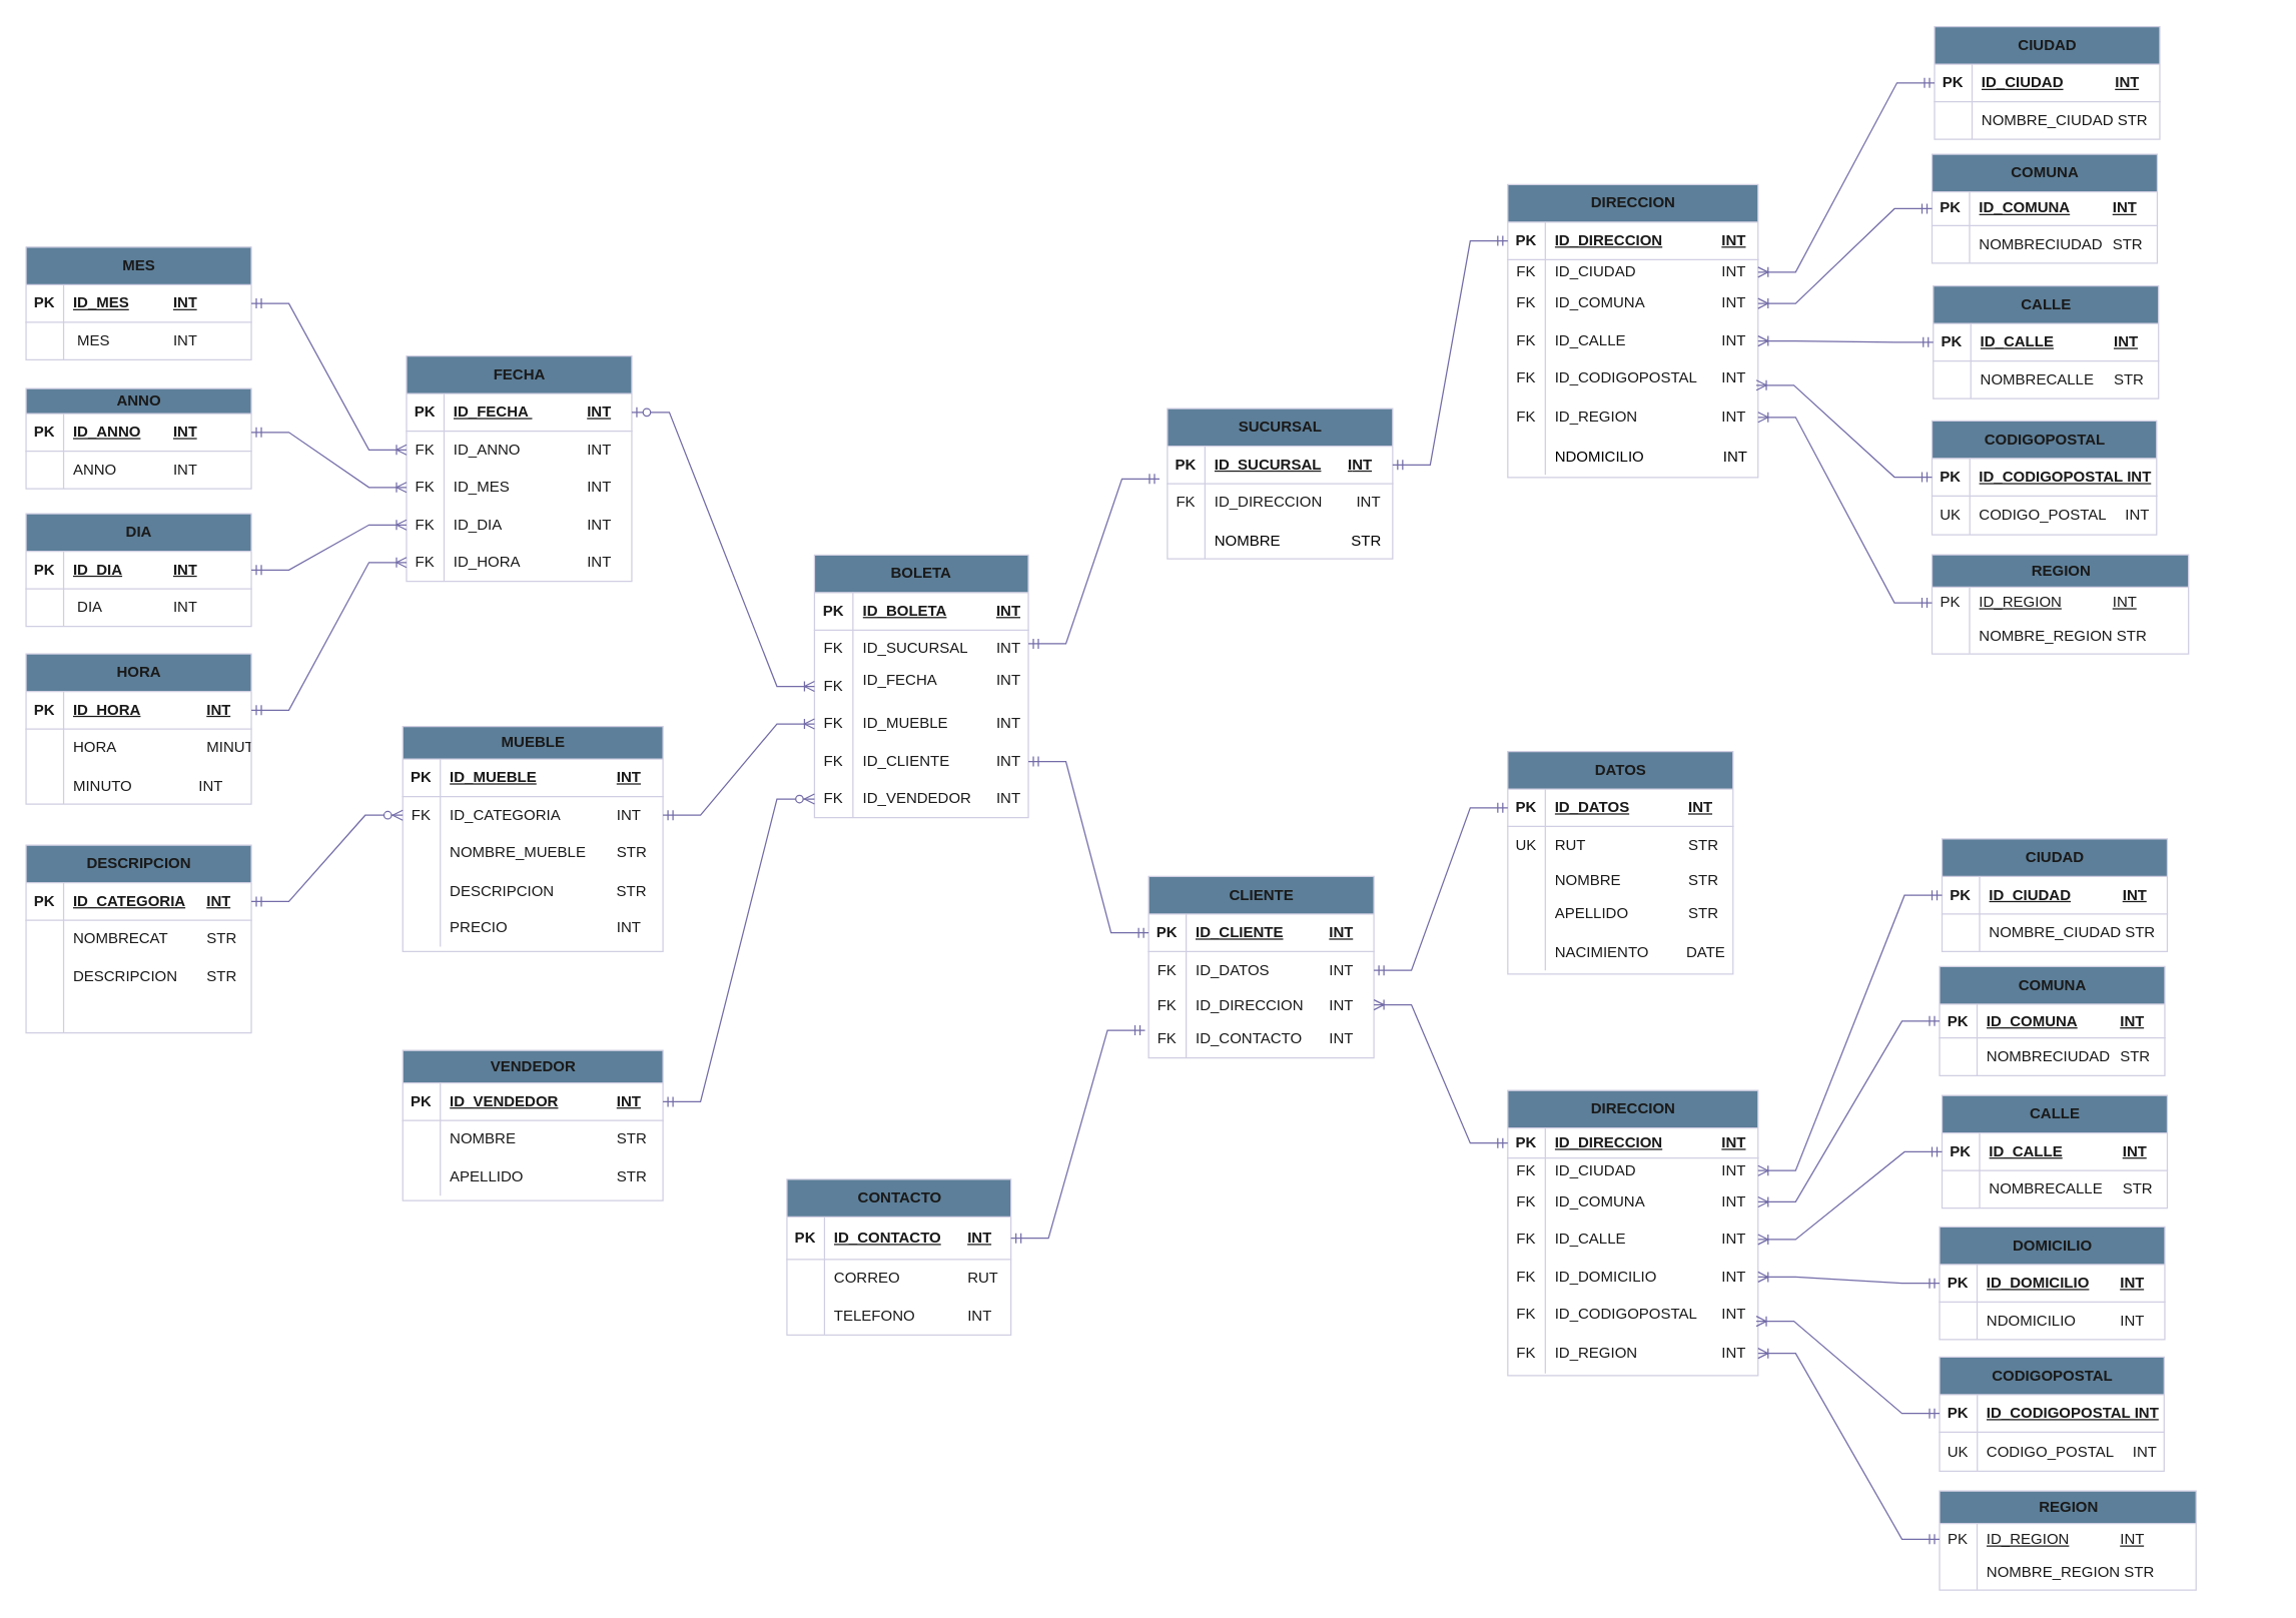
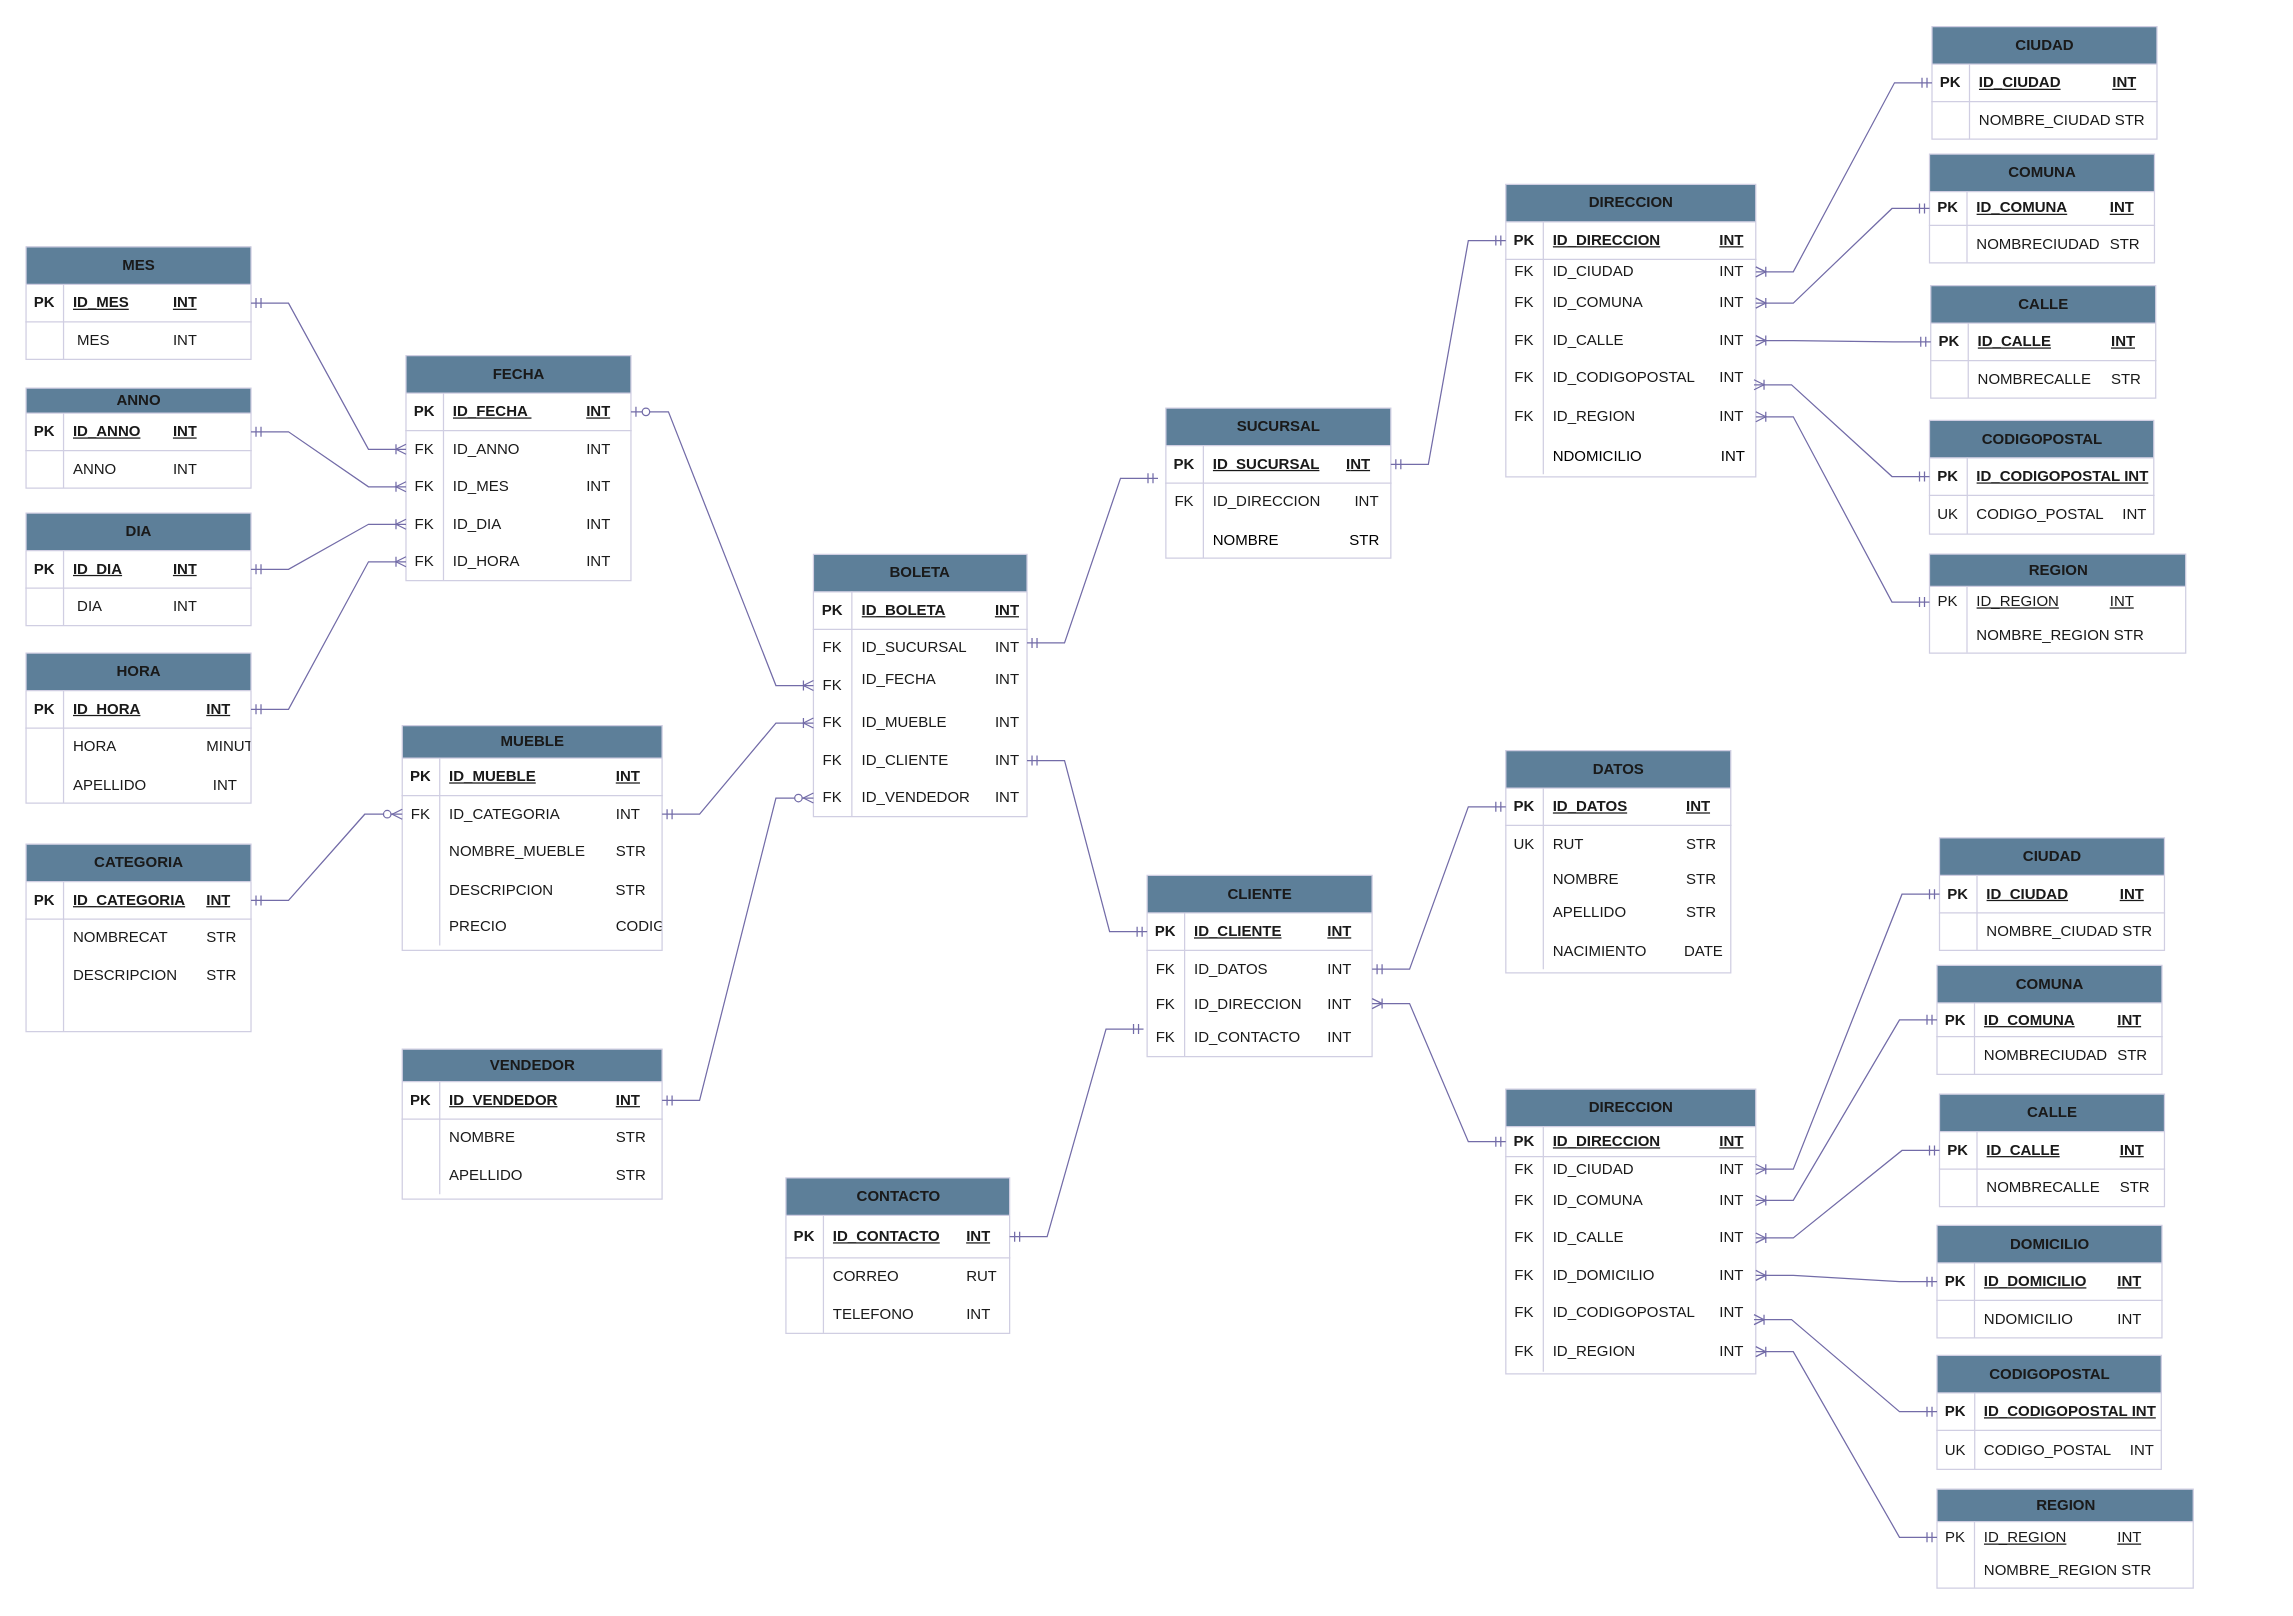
- <mxCell id="287" value="MINUTO                INT" style="shape=partialRectangle;connectable=0;fillColor=none;top=0;left=0;bottom=0;right=0;align=left;spacingLeft=6;overflow=hidden;labelBackgroundColor=none;strokeColor=#D0CEE2;fontColor=#1A1A1A;" parent="285" vertex="1"><mxGeometry x="30" width="150" height="30" as="geometry"><mxRectangle width="150" height="30" as="alternateBounds" /></mxGeometry></mxCell>
+ <mxCell id="287" value="APELLIDO                INT" style="shape=partialRectangle;connectable=0;fillColor=none;top=0;left=0;bottom=0;right=0;align=left;spacingLeft=6;overflow=hidden;labelBackgroundColor=none;strokeColor=#D0CEE2;fontColor=#1A1A1A;" parent="285" vertex="1"><mxGeometry x="30" width="150" height="30" as="geometry"><mxRectangle width="150" height="30" as="alternateBounds" /></mxGeometry></mxCell>
- <mxCell id="60" value="DESCRIPCION" style="shape=table;startSize=30;container=1;collapsible=1;childLayout=tableLayout;fixedRows=1;rowLines=0;fontStyle=1;align=center;resizeLast=1;html=1;labelBackgroundColor=none;fillColor=#5D7F99;strokeColor=#D0CEE2;fontColor=#1A1A1A;" parent="1" vertex="1"><mxGeometry x="20" y="675" width="180" height="150" as="geometry" /></mxCell>
+ <mxCell id="60" value="CATEGORIA" style="shape=table;startSize=30;container=1;collapsible=1;childLayout=tableLayout;fixedRows=1;rowLines=0;fontStyle=1;align=center;resizeLast=1;html=1;labelBackgroundColor=none;fillColor=#5D7F99;strokeColor=#D0CEE2;fontColor=#1A1A1A;" parent="1" vertex="1"><mxGeometry x="20" y="675" width="180" height="150" as="geometry" /></mxCell>
- <mxCell id="59" value="PRECIO&amp;nbsp;&lt;span style=&quot;white-space: pre;&quot;&gt;&#09;&lt;span style=&quot;white-space: pre;&quot;&gt;&#09;&lt;/span&gt;&lt;span style=&quot;white-space: pre;&quot;&gt;&#09;&lt;/span&gt;&lt;span style=&quot;white-space: pre;&quot;&gt;&#09;&lt;/span&gt;&lt;/span&gt;INT" style="shape=partialRectangle;connectable=0;fillColor=none;top=0;left=0;bottom=0;right=0;align=left;spacingLeft=6;overflow=hidden;whiteSpace=wrap;html=1;labelBackgroundColor=none;strokeColor=#D0CEE2;fontColor=#1A1A1A;" parent="57" vertex="1"><mxGeometry x="30" width="177.913" height="30" as="geometry"><mxRectangle width="177.913" height="30" as="alternateBounds" /></mxGeometry></mxCell>
+ <mxCell id="59" value="PRECIO&amp;nbsp;&lt;span style=&quot;white-space: pre;&quot;&gt;&#09;&lt;span style=&quot;white-space: pre;&quot;&gt;&#09;&lt;/span&gt;&lt;span style=&quot;white-space: pre;&quot;&gt;&#09;&lt;/span&gt;&lt;span style=&quot;white-space: pre;&quot;&gt;&#09;&lt;/span&gt;&lt;/span&gt;CODIGO" style="shape=partialRectangle;connectable=0;fillColor=none;top=0;left=0;bottom=0;right=0;align=left;spacingLeft=6;overflow=hidden;whiteSpace=wrap;html=1;labelBackgroundColor=none;strokeColor=#D0CEE2;fontColor=#1A1A1A;" parent="57" vertex="1"><mxGeometry x="30" width="177.913" height="30" as="geometry"><mxRectangle width="177.913" height="30" as="alternateBounds" /></mxGeometry></mxCell>
